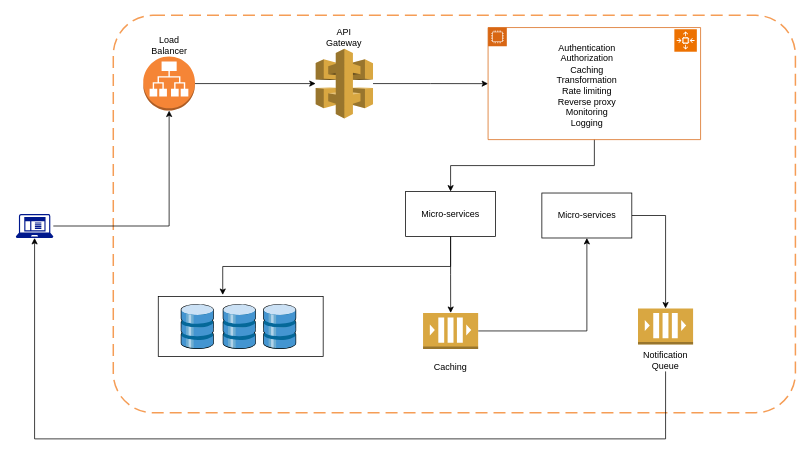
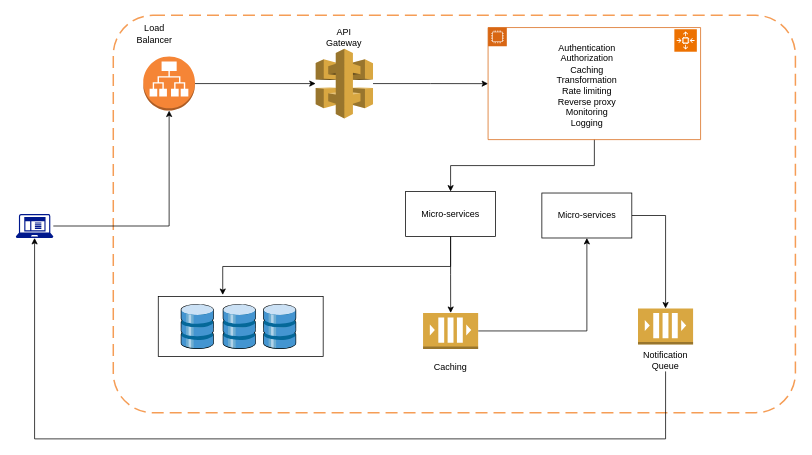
- <mxCell id="9" value="Load Balancer" style="text;html=1;align=center;verticalAlign=middle;whiteSpace=wrap;rounded=0;" vertex="1" parent="1"><mxGeometry x="195" y="45" width="60" height="30" as="geometry" /></mxCell>
+ <mxCell id="9" value="Load Balancer" style="text;html=1;align=center;verticalAlign=middle;whiteSpace=wrap;rounded=0;" vertex="1" parent="1"><mxGeometry x="175" y="30" width="60" height="30" as="geometry" /></mxCell>
